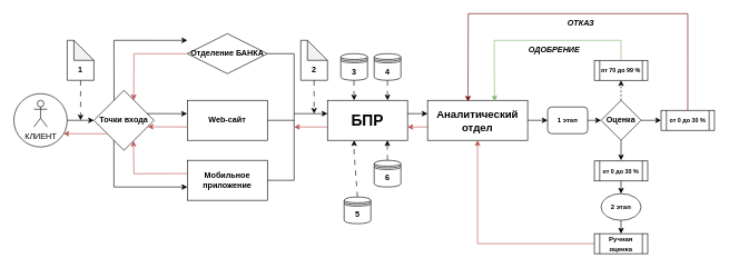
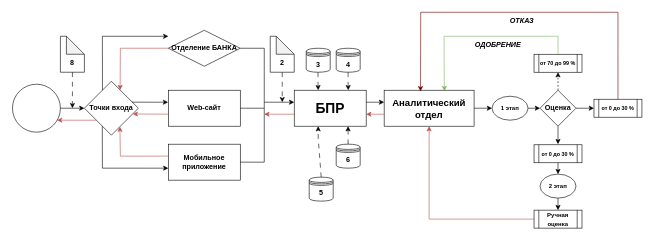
- <mxCell id="16" value="&lt;div&gt;&lt;b&gt;&lt;br&gt;&lt;/b&gt;&lt;/div&gt;&lt;div&gt;&lt;b&gt;&lt;br&gt;&lt;/b&gt;&lt;/div&gt;&lt;b&gt;1&lt;/b&gt;" style="shape=note;whiteSpace=wrap;html=1;backgroundOutline=1;darkOpacity=0.05;" vertex="1" parent="1"><mxGeometry x="100" y="60" width="40" height="60" as="geometry" /></mxCell>
+ <mxCell id="16" value="&lt;div&gt;&lt;b&gt;&lt;br&gt;&lt;/b&gt;&lt;/div&gt;&lt;div&gt;&lt;b&gt;&lt;br&gt;&lt;/b&gt;&lt;/div&gt;&lt;b&gt;8&lt;/b&gt;" style="shape=note;whiteSpace=wrap;html=1;backgroundOutline=1;darkOpacity=0.05;" vertex="1" parent="1"><mxGeometry x="100" y="60" width="40" height="60" as="geometry" /></mxCell>
- <mxCell id="56" value="КЛИЕНТ" style="shape=umlActor;verticalLabelPosition=bottom;verticalAlign=top;html=1;outlineConnect=0;" vertex="1" parent="1"><mxGeometry x="50" y="150" width="20" height="40" as="geometry" /></mxCell>
- <mxCell id="35" value="&lt;font size=&quot;1&quot;&gt;&lt;b&gt;1 этап&lt;/b&gt;&lt;/font&gt;" style="whiteSpace=wrap;html=1;rounded=1;" vertex="1" parent="1"><mxGeometry x="820" y="160" width="60" height="40" as="geometry" /></mxCell>
+ <mxCell id="35" value="&lt;font size=&quot;1&quot;&gt;&lt;b&gt;1 этап&lt;/b&gt;&lt;/font&gt;" style="ellipse;whiteSpace=wrap;html=1;" vertex="1" parent="1"><mxGeometry x="820" y="160" width="60" height="40" as="geometry" /></mxCell>
